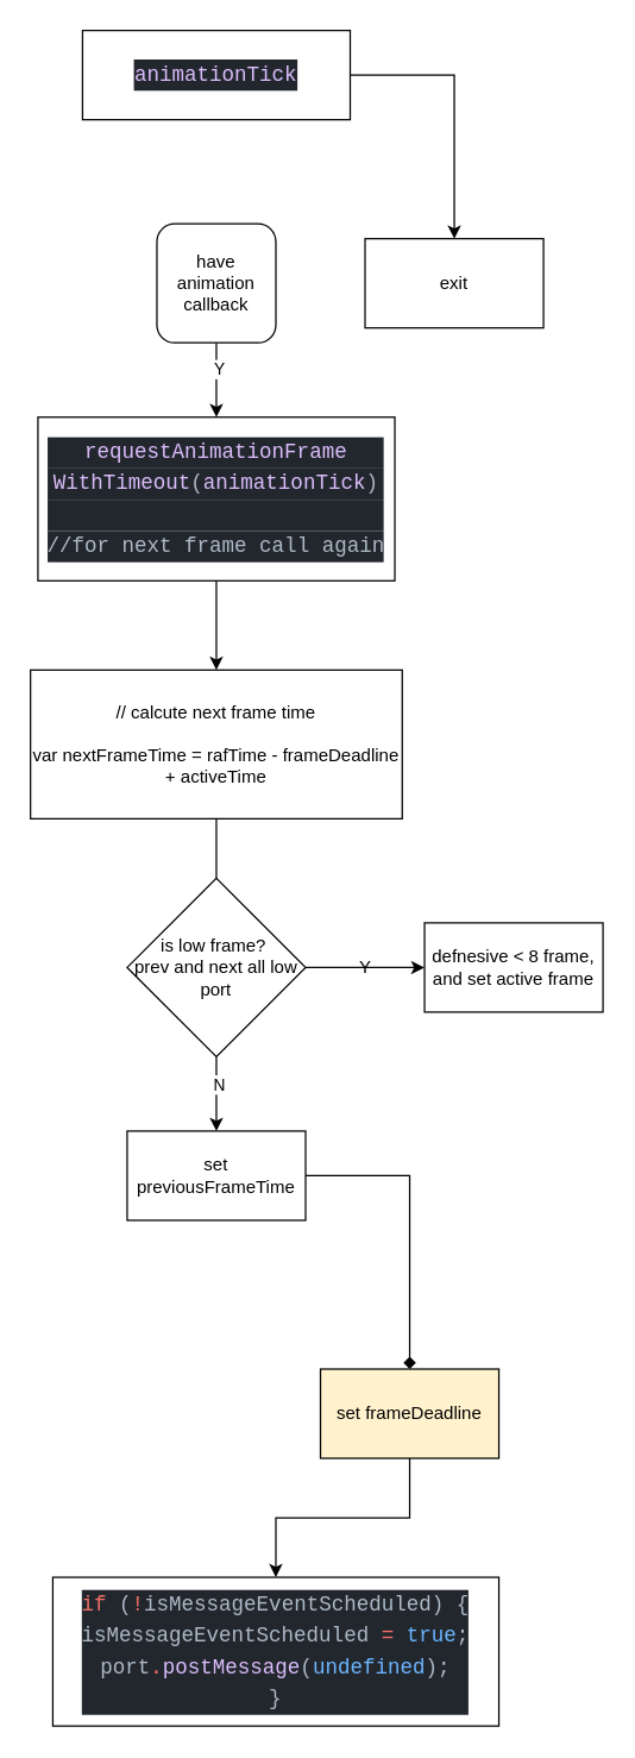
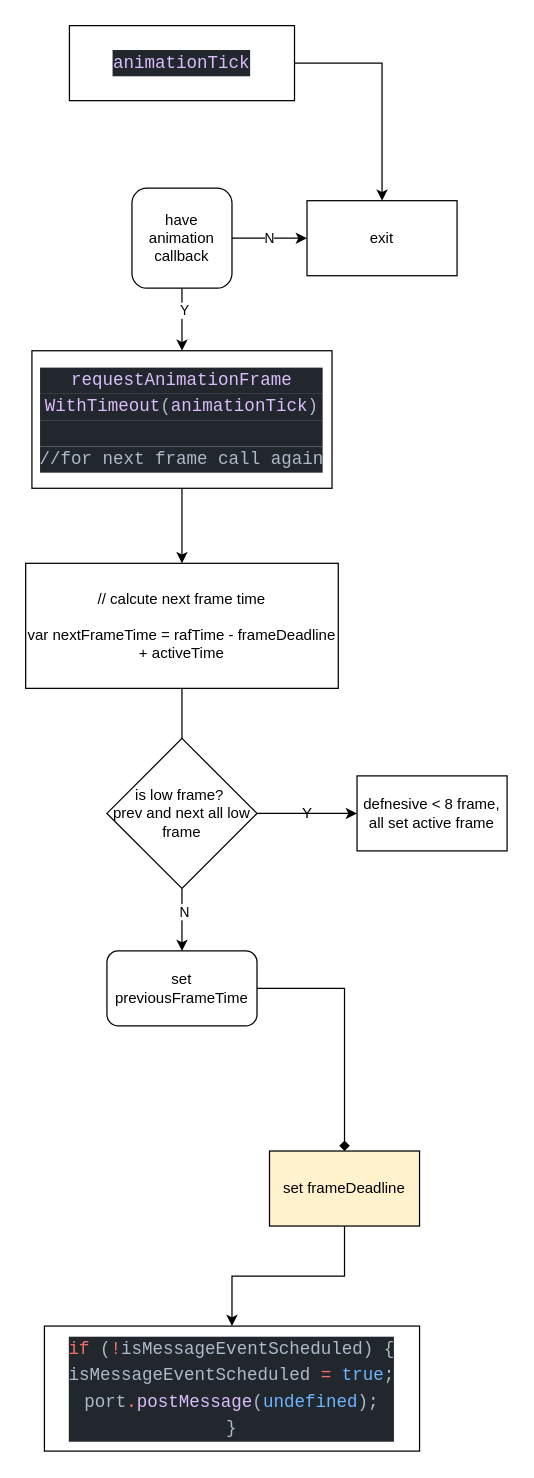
+ <mxCell id="4" value="N" style="edgeStyle=orthogonalEdgeStyle;rounded=0;orthogonalLoop=1;jettySize=auto;html=1;" edge="1" parent="1" source="7" target="8"><mxGeometry relative="1" as="geometry" /></mxCell>
- <mxCell id="16" value="is low frame?&amp;nbsp;&lt;br&gt;prev and next all low port" style="rhombus;whiteSpace=wrap;html=1;" vertex="1" parent="1"><mxGeometry x="85" y="590" width="120" height="120" as="geometry" /></mxCell>
+ <mxCell id="16" value="is low frame?&amp;nbsp;&lt;br&gt;prev and next all low frame" style="rhombus;whiteSpace=wrap;html=1;" vertex="1" parent="1"><mxGeometry x="85" y="590" width="120" height="120" as="geometry" /></mxCell>
- <mxCell id="17" value="defnesive &amp;lt; 8 frame, and set active frame" style="whiteSpace=wrap;html=1;" vertex="1" parent="1"><mxGeometry x="285" y="620" width="120" height="60" as="geometry" /></mxCell>
+ <mxCell id="17" value="defnesive &amp;lt; 8 frame, all set active frame" style="whiteSpace=wrap;html=1;" vertex="1" parent="1"><mxGeometry x="285" y="620" width="120" height="60" as="geometry" /></mxCell>
- <mxCell id="20" value="set previousFrameTime" style="whiteSpace=wrap;html=1;" vertex="1" parent="1"><mxGeometry x="85" y="760" width="120" height="60" as="geometry" /></mxCell>
+ <mxCell id="20" value="set previousFrameTime" style="whiteSpace=wrap;html=1;rounded=1;" vertex="1" parent="1"><mxGeometry x="85" y="760" width="120" height="60" as="geometry" /></mxCell>
